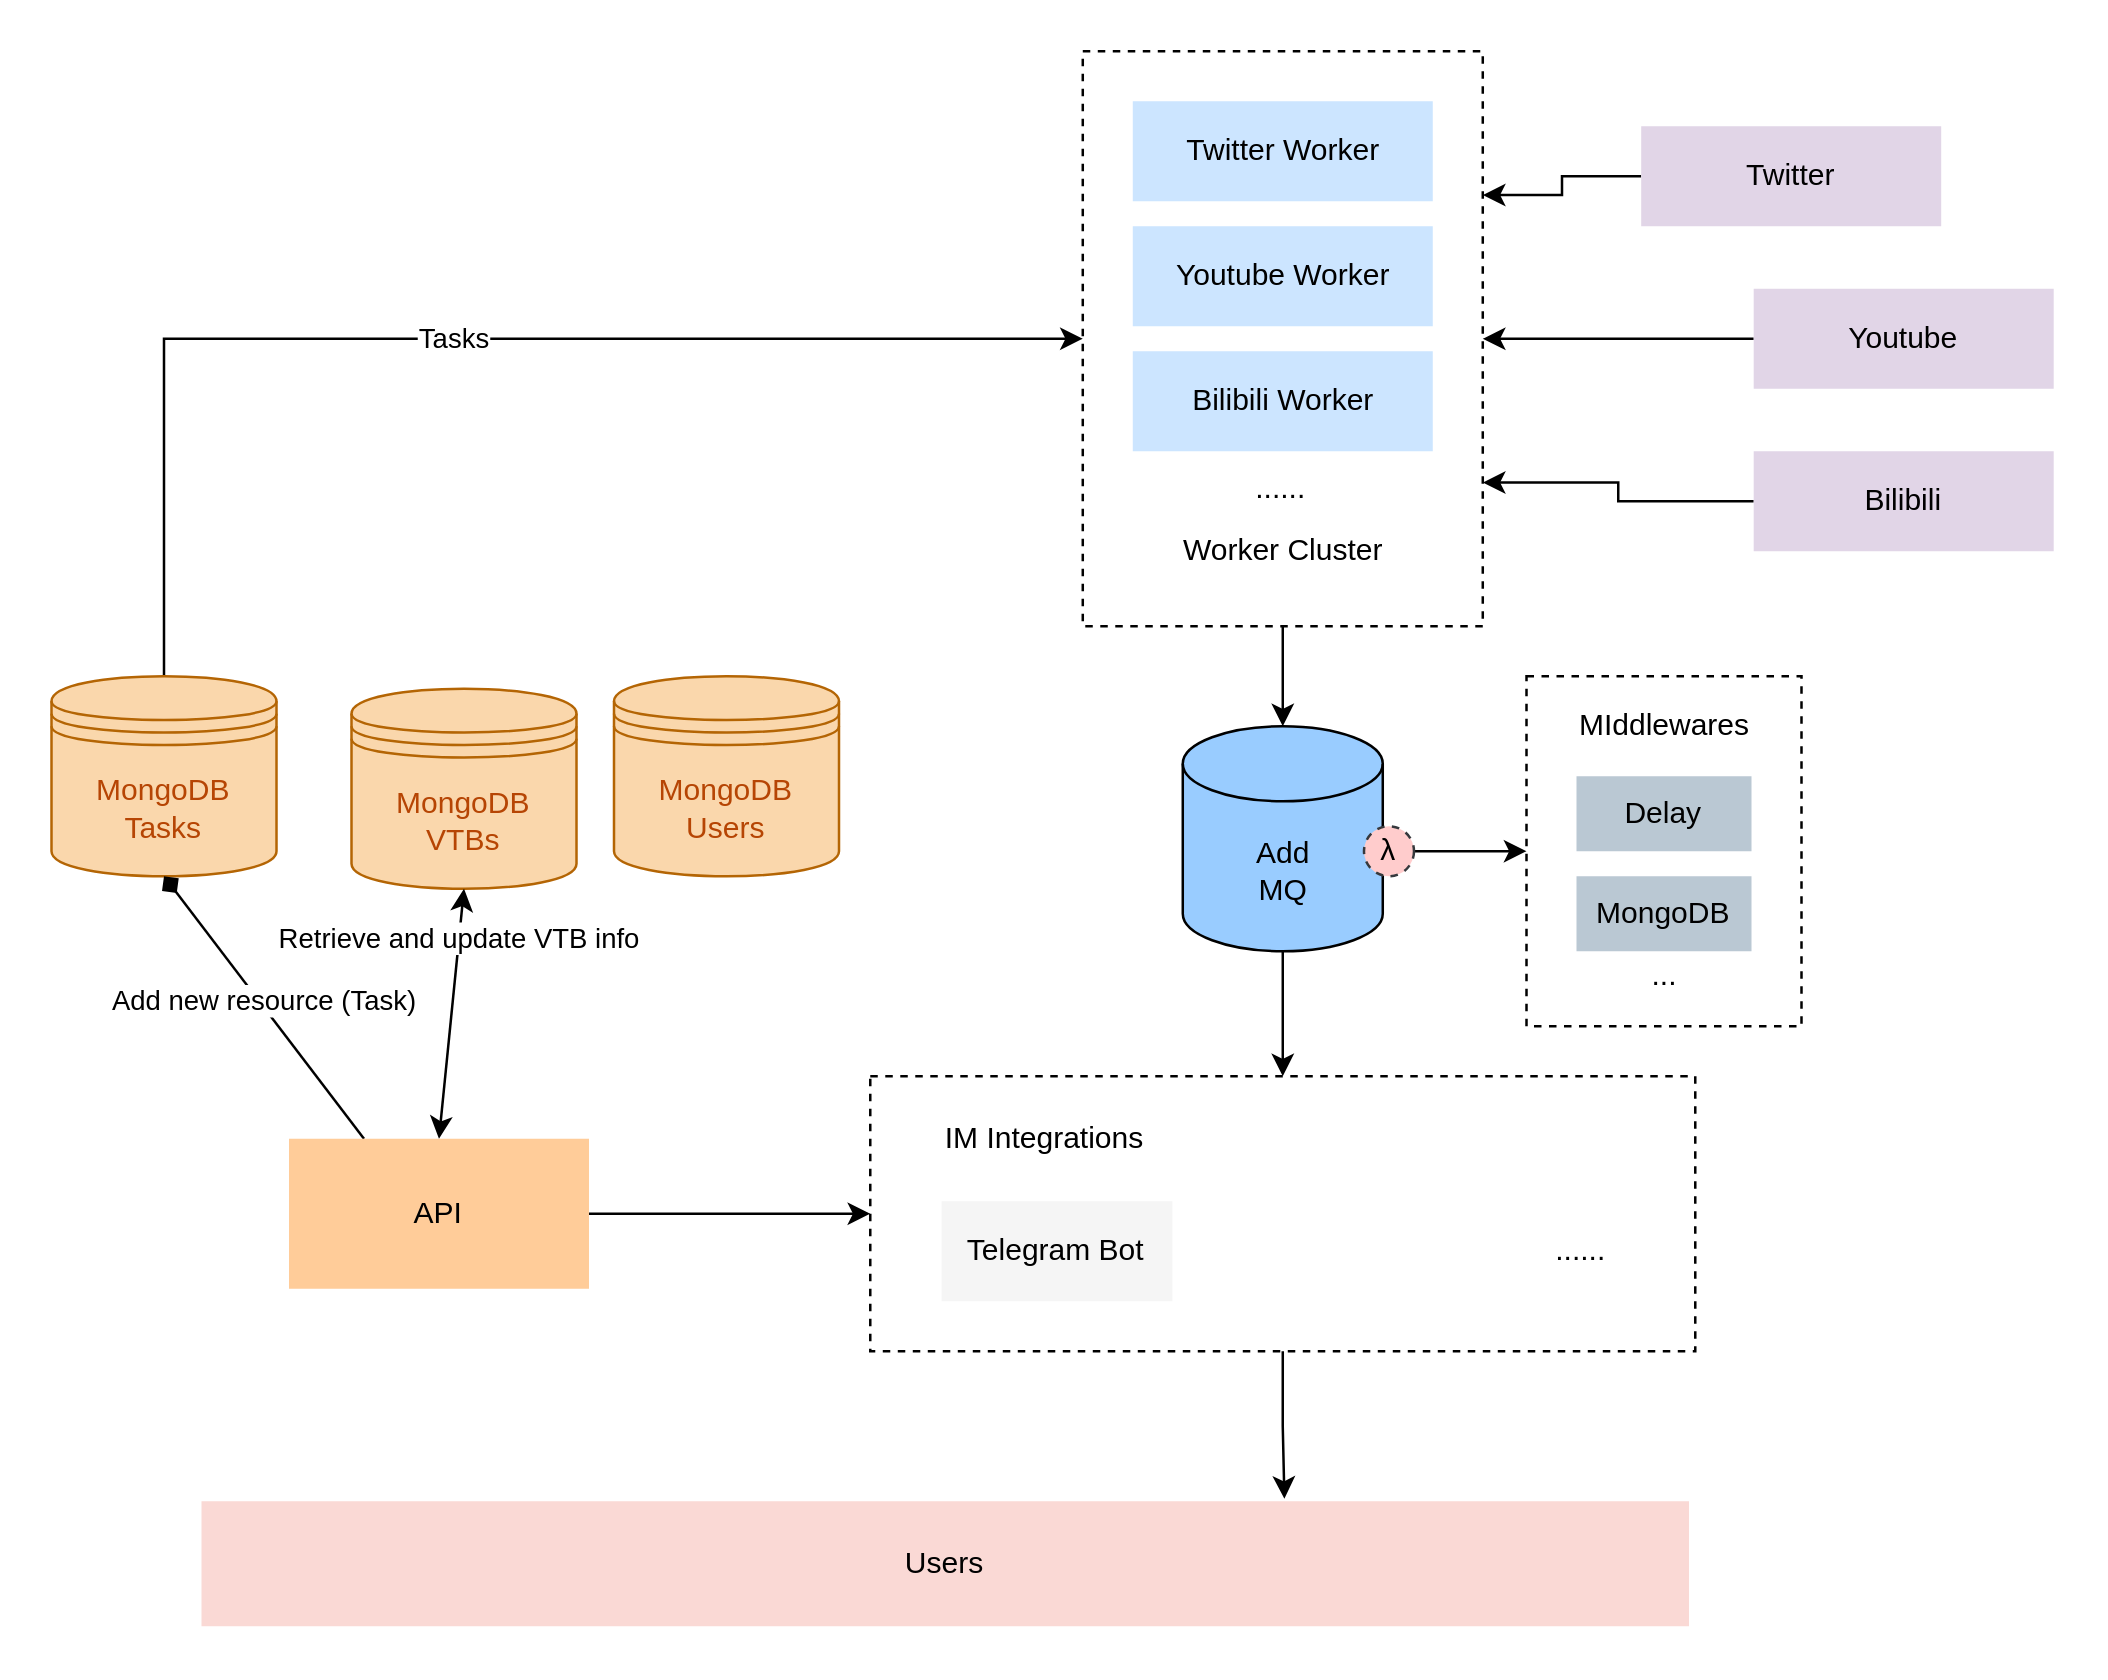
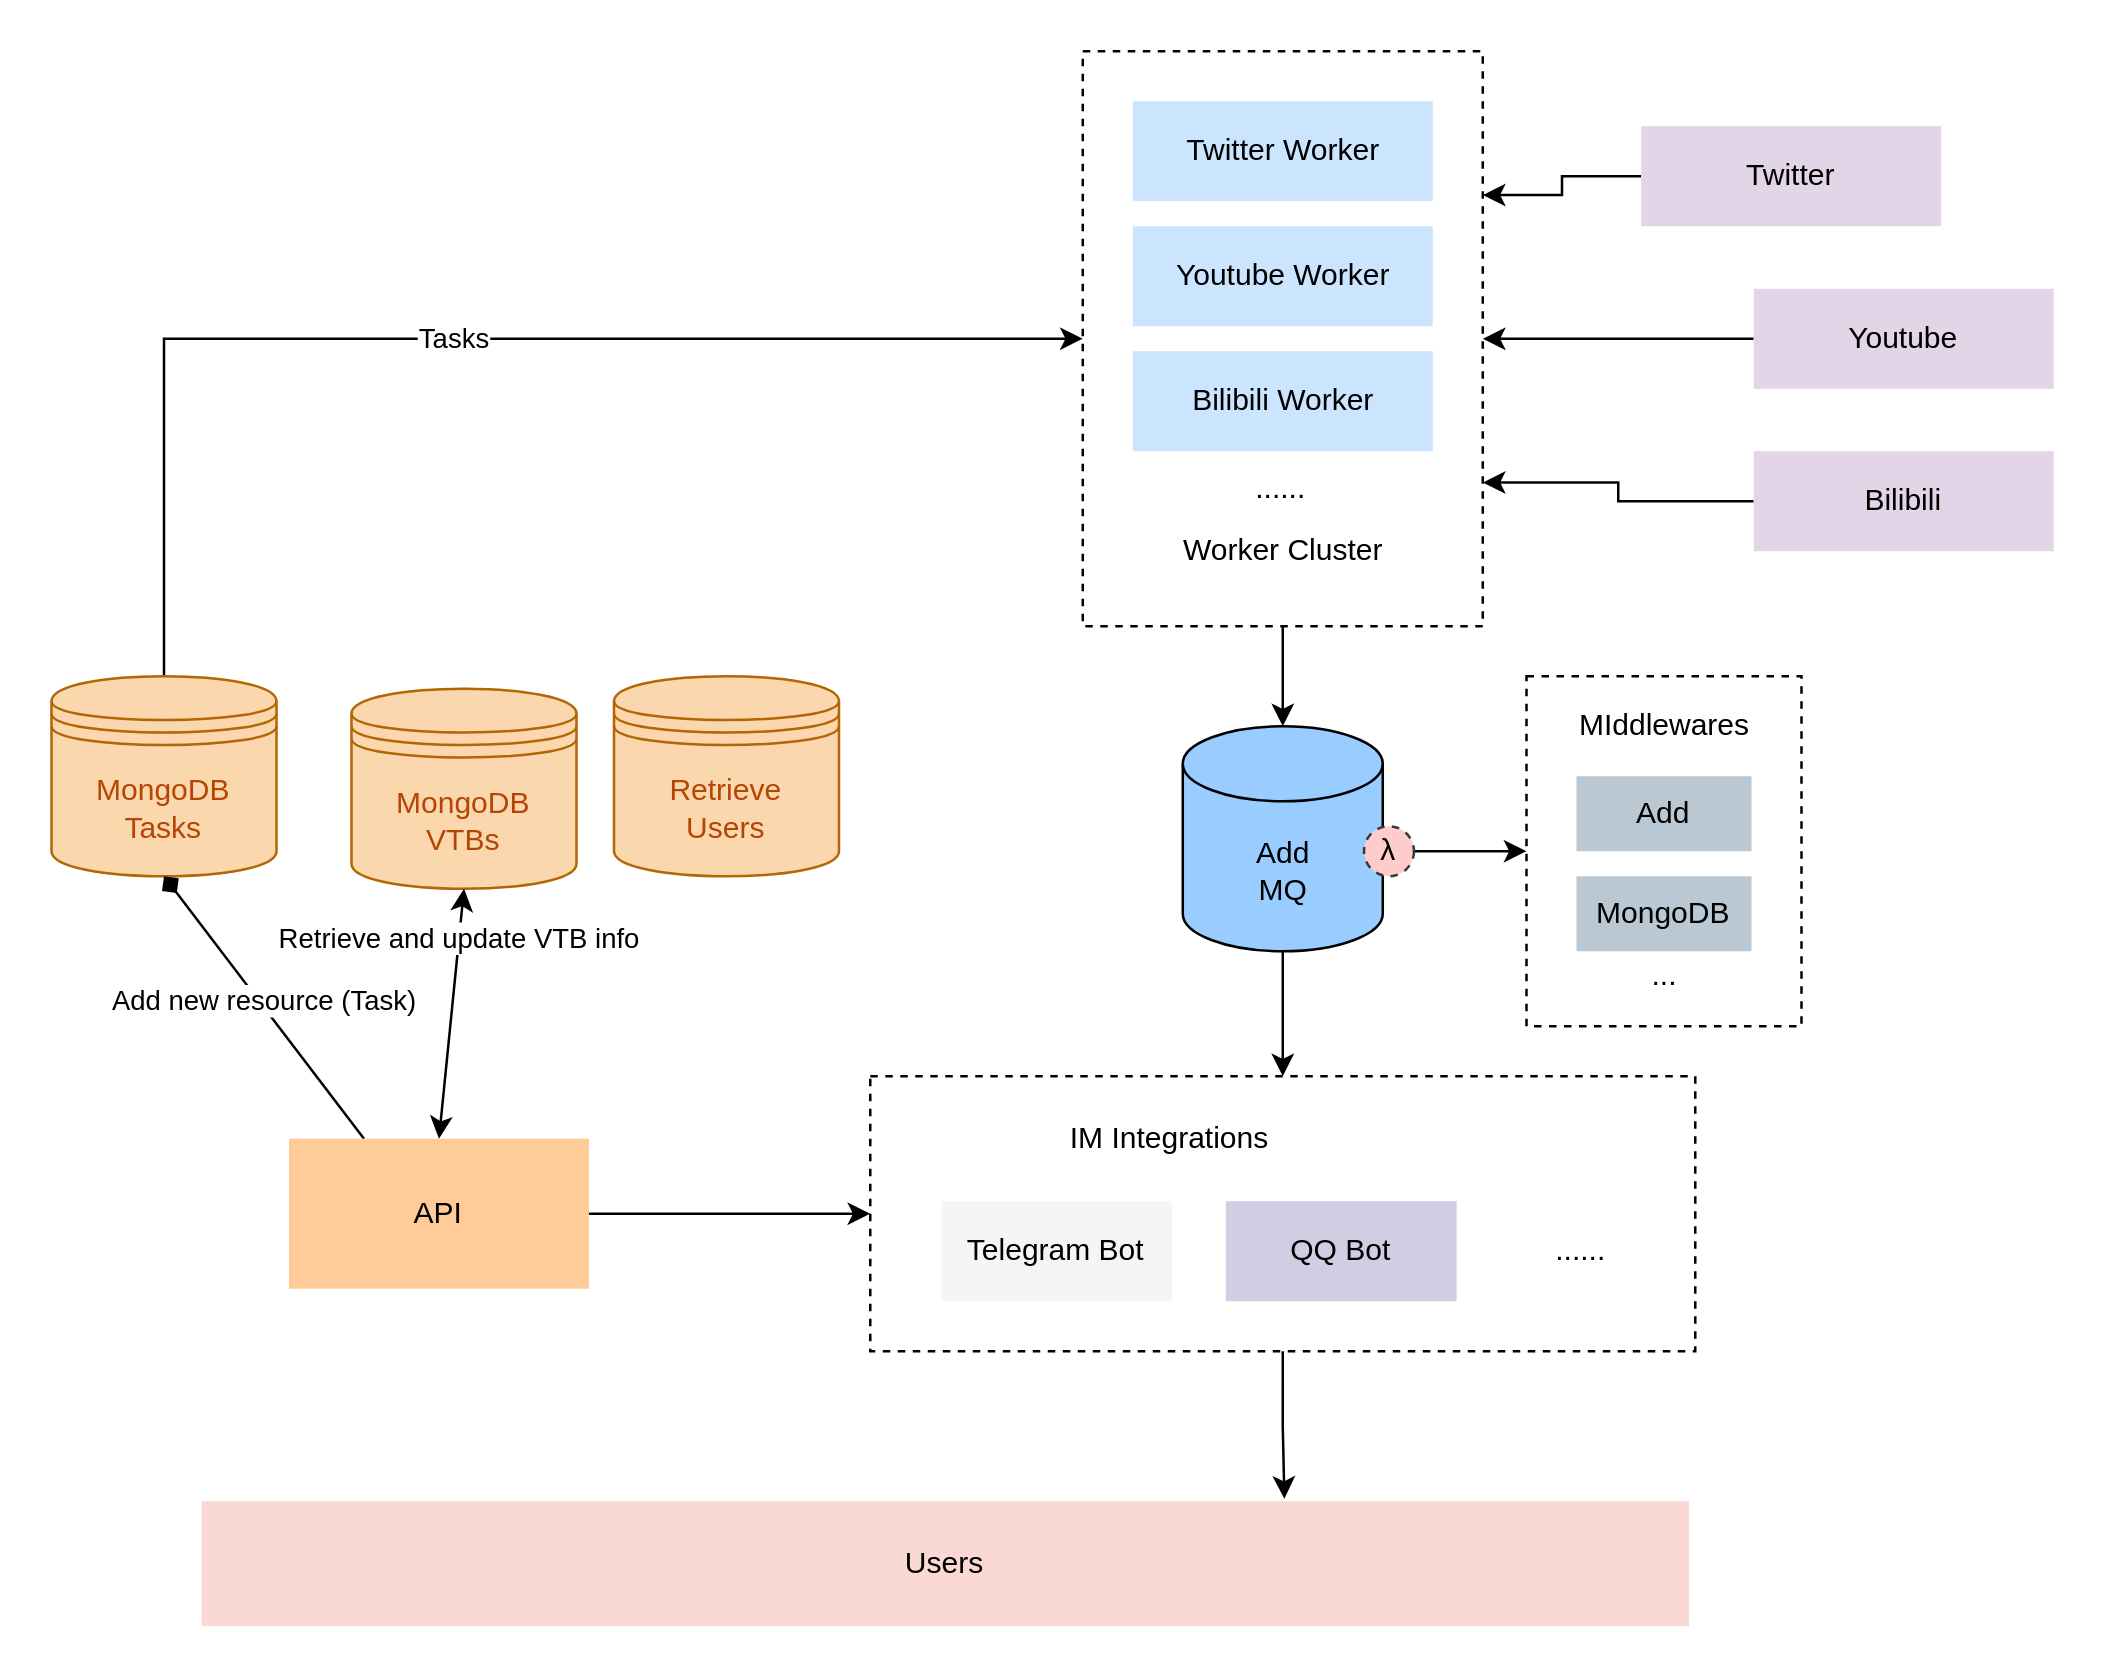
- <mxCell id="17" value="MongoDB&lt;br&gt;Users" style="shape=datastore;whiteSpace=wrap;html=1;boundedLbl=1;backgroundOutline=1;size=15;fillColor=#fad7ac;strokeColor=#b46504;fontColor=#B64504;" parent="1" vertex="1"><mxGeometry x="245" y="270" width="90" height="80" as="geometry" /></mxCell>
+ <mxCell id="17" value="Retrieve&lt;br&gt;Users" style="shape=datastore;whiteSpace=wrap;html=1;boundedLbl=1;backgroundOutline=1;size=15;fillColor=#fad7ac;strokeColor=#b46504;fontColor=#B64504;" parent="1" vertex="1"><mxGeometry x="245" y="270" width="90" height="80" as="geometry" /></mxCell>
- <mxCell id="25" value="Delay" style="rounded=0;whiteSpace=wrap;html=1;fillColor=#bac8d3;strokeColor=none;fontColor=#000000;" parent="20" vertex="1"><mxGeometry x="20" y="40" width="70" height="30" as="geometry" /></mxCell>
+ <mxCell id="25" value="Add" style="rounded=0;whiteSpace=wrap;html=1;fillColor=#bac8d3;strokeColor=none;fontColor=#000000;" parent="20" vertex="1"><mxGeometry x="20" y="40" width="70" height="30" as="geometry" /></mxCell>
- <mxCell id="38" value="IM Integrations" style="text;html=1;strokeColor=none;fillColor=none;align=center;verticalAlign=middle;whiteSpace=wrap;rounded=0;fontColor=#000000;" parent="33" vertex="1"><mxGeometry x="28.53" y="10" width="82.5" height="30" as="geometry" /></mxCell>
+ <mxCell id="38" value="IM Integrations" style="text;html=1;strokeColor=none;fillColor=none;align=center;verticalAlign=middle;whiteSpace=wrap;rounded=0;fontColor=#000000;" parent="33" vertex="1"><mxGeometry x="78.53" y="10" width="82.5" height="30" as="geometry" /></mxCell>
+ <mxCell id="36" value="QQ Bot" style="rounded=0;whiteSpace=wrap;html=1;fillColor=#d0cee2;strokeColor=none;fontColor=#000000;" parent="33" vertex="1"><mxGeometry x="142.21" y="50" width="92.34" height="40" as="geometry" /></mxCell>
